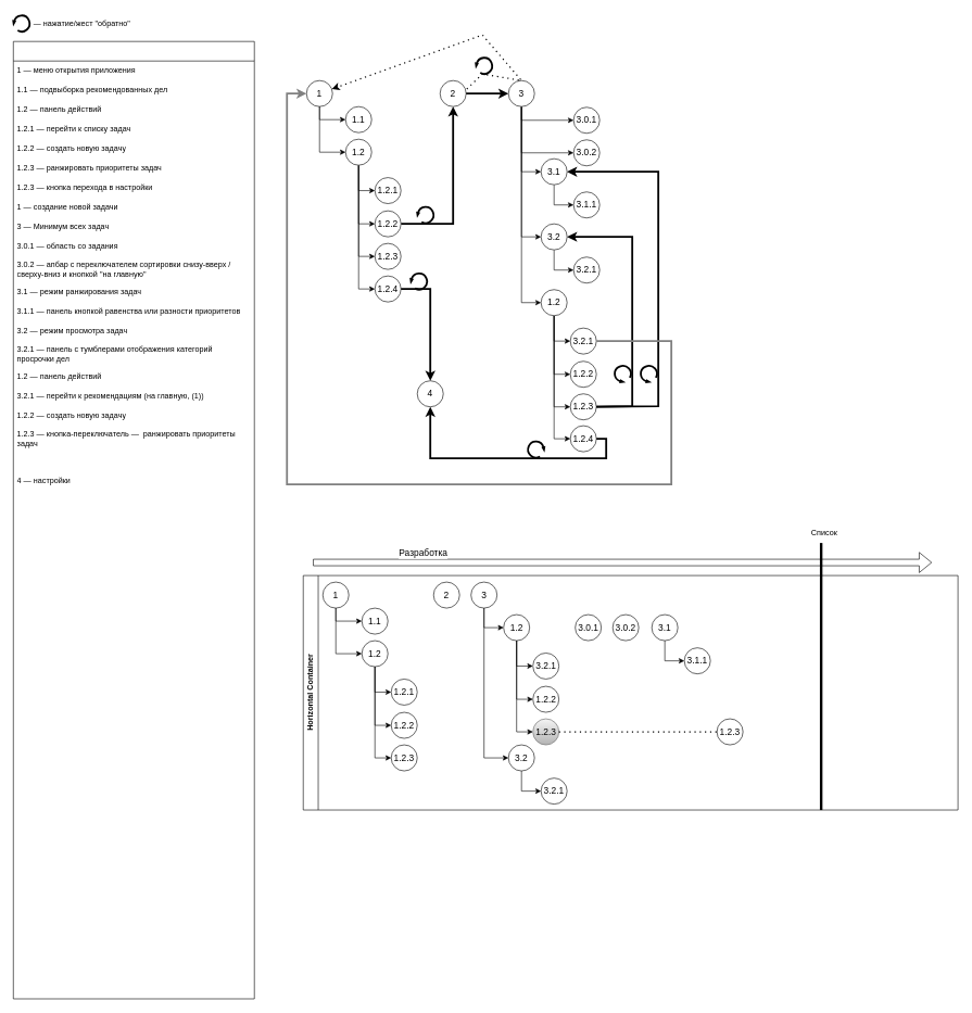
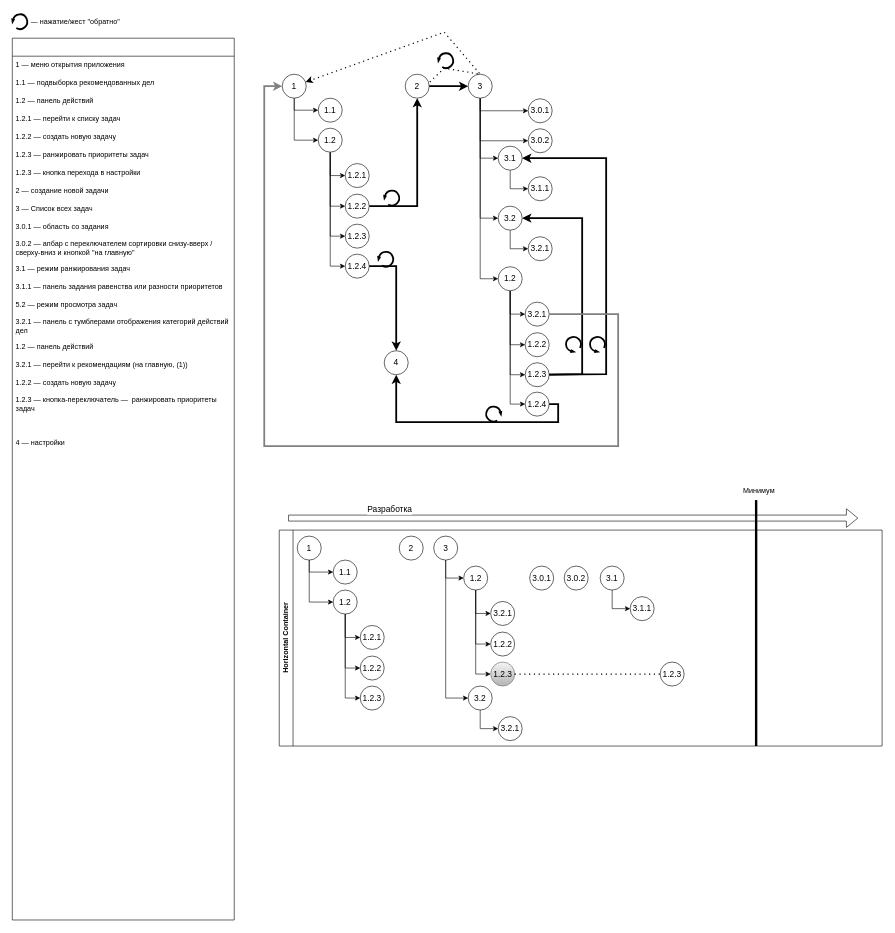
- <mxCell id="11" value="1 — создание новой задачи" style="text;strokeColor=none;fillColor=none;align=left;verticalAlign=middle;spacingLeft=4;spacingRight=4;overflow=hidden;points=[[0,0.5],[1,0.5]];portConstraint=eastwest;rotatable=0;whiteSpace=wrap;html=1;" vertex="1" parent="3"><mxGeometry y="240" width="370" height="30" as="geometry" /></mxCell>
+ <mxCell id="11" value="2 — создание новой задачи" style="text;strokeColor=none;fillColor=none;align=left;verticalAlign=middle;spacingLeft=4;spacingRight=4;overflow=hidden;points=[[0,0.5],[1,0.5]];portConstraint=eastwest;rotatable=0;whiteSpace=wrap;html=1;" vertex="1" parent="3"><mxGeometry y="240" width="370" height="30" as="geometry" /></mxCell>
- <mxCell id="12" value="3 — Минимум всех задач" style="text;strokeColor=none;fillColor=none;align=left;verticalAlign=middle;spacingLeft=4;spacingRight=4;overflow=hidden;points=[[0,0.5],[1,0.5]];portConstraint=eastwest;rotatable=0;whiteSpace=wrap;html=1;" vertex="1" parent="3"><mxGeometry y="270" width="370" height="30" as="geometry" /></mxCell>
+ <mxCell id="12" value="3 — Список всех задач" style="text;strokeColor=none;fillColor=none;align=left;verticalAlign=middle;spacingLeft=4;spacingRight=4;overflow=hidden;points=[[0,0.5],[1,0.5]];portConstraint=eastwest;rotatable=0;whiteSpace=wrap;html=1;" vertex="1" parent="3"><mxGeometry y="270" width="370" height="30" as="geometry" /></mxCell>
- <mxCell id="16" value="3.1.1 — панель кнопкой равенства или разности приоритетов" style="text;strokeColor=none;fillColor=none;align=left;verticalAlign=middle;spacingLeft=4;spacingRight=4;overflow=hidden;points=[[0,0.5],[1,0.5]];portConstraint=eastwest;rotatable=0;whiteSpace=wrap;html=1;" vertex="1" parent="3"><mxGeometry y="400" width="370" height="30" as="geometry" /></mxCell>
+ <mxCell id="16" value="3.1.1 — панель задания равенства или разности приоритетов" style="text;strokeColor=none;fillColor=none;align=left;verticalAlign=middle;spacingLeft=4;spacingRight=4;overflow=hidden;points=[[0,0.5],[1,0.5]];portConstraint=eastwest;rotatable=0;whiteSpace=wrap;html=1;" vertex="1" parent="3"><mxGeometry y="400" width="370" height="30" as="geometry" /></mxCell>
- <mxCell id="17" value="3.2 — режим просмотра задач" style="text;strokeColor=none;fillColor=none;align=left;verticalAlign=middle;spacingLeft=4;spacingRight=4;overflow=hidden;points=[[0,0.5],[1,0.5]];portConstraint=eastwest;rotatable=0;whiteSpace=wrap;html=1;" vertex="1" parent="3"><mxGeometry y="430" width="370" height="30" as="geometry" /></mxCell>
+ <mxCell id="17" value="5.2 — режим просмотра задач" style="text;strokeColor=none;fillColor=none;align=left;verticalAlign=middle;spacingLeft=4;spacingRight=4;overflow=hidden;points=[[0,0.5],[1,0.5]];portConstraint=eastwest;rotatable=0;whiteSpace=wrap;html=1;" vertex="1" parent="3"><mxGeometry y="430" width="370" height="30" as="geometry" /></mxCell>
- <mxCell id="18" value="3.2.1 — панель с тумблерами отображения категорий просрочки дел" style="text;strokeColor=none;fillColor=none;align=left;verticalAlign=middle;spacingLeft=4;spacingRight=4;overflow=hidden;points=[[0,0.5],[1,0.5]];portConstraint=eastwest;rotatable=0;whiteSpace=wrap;html=1;" vertex="1" parent="3"><mxGeometry y="460" width="370" height="40" as="geometry" /></mxCell>
+ <mxCell id="18" value="3.2.1 — панель с тумблерами отображения категорий действий дел" style="text;strokeColor=none;fillColor=none;align=left;verticalAlign=middle;spacingLeft=4;spacingRight=4;overflow=hidden;points=[[0,0.5],[1,0.5]];portConstraint=eastwest;rotatable=0;whiteSpace=wrap;html=1;" vertex="1" parent="3"><mxGeometry y="460" width="370" height="40" as="geometry" /></mxCell>
- <mxCell id="137" value="Список" style="text;html=1;align=center;verticalAlign=middle;whiteSpace=wrap;rounded=0;" vertex="1" parent="1"><mxGeometry x="1235" y="803" width="60" height="30" as="geometry" /></mxCell>
+ <mxCell id="137" value="Минимум" style="text;html=1;align=center;verticalAlign=middle;whiteSpace=wrap;rounded=0;" vertex="1" parent="1"><mxGeometry x="1235" y="803" width="60" height="30" as="geometry" /></mxCell>
